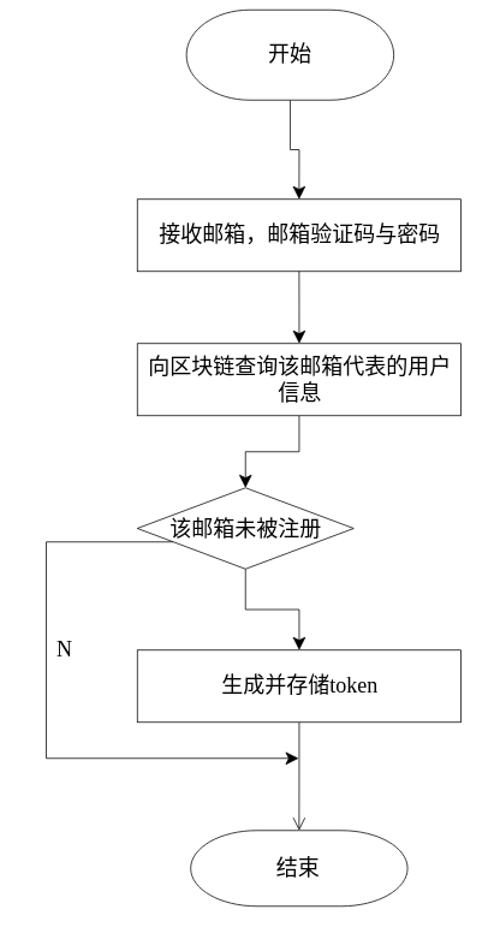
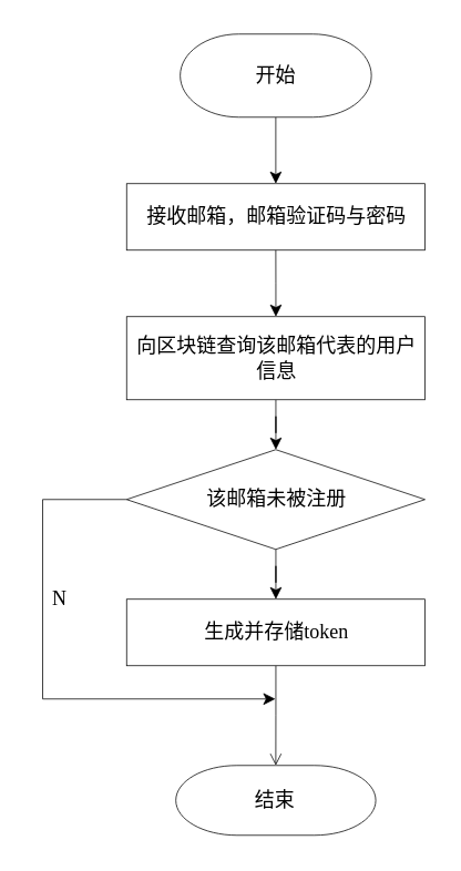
- <mxCell id="3" value="开始" style="strokeWidth=0.5;html=1;shape=mxgraph.flowchart.terminator;whiteSpace=wrap;fontFamily=宋体;" parent="1" vertex="1"><mxGeometry x="102.76" y="5" width="115" height="50" as="geometry" /></mxCell>
+ <mxCell id="3" value="开始" style="strokeWidth=0.5;html=1;shape=mxgraph.flowchart.terminator;whiteSpace=wrap;fontFamily=宋体;" parent="1" vertex="1"><mxGeometry x="107.76" y="20" width="115" height="50" as="geometry" /></mxCell>
- <mxCell id="7" value="向区块链查询该邮箱代表的用户信息" style="whiteSpace=wrap;html=1;strokeWidth=0.5;fontFamily=宋体;" parent="1" vertex="1"><mxGeometry x="75.5" y="190" width="179.5" height="40" as="geometry" /></mxCell>
+ <mxCell id="7" value="向区块链查询该邮箱代表的用户信息" style="whiteSpace=wrap;html=1;strokeWidth=0.5;fontFamily=宋体;" parent="1" vertex="1"><mxGeometry x="75.5" y="190" width="179.5" height="50" as="geometry" /></mxCell>
- <mxCell id="10" value="该邮箱未被注册" style="rhombus;whiteSpace=wrap;html=1;strokeWidth=0.5;fontFamily=宋体;" parent="1" vertex="1"><mxGeometry x="75.5" y="270" width="120" height="45" as="geometry" /></mxCell>
+ <mxCell id="10" value="该邮箱未被注册" style="rhombus;whiteSpace=wrap;html=1;strokeWidth=0.5;fontFamily=宋体;" parent="1" vertex="1"><mxGeometry x="75.5" y="270" width="179.5" height="60" as="geometry" /></mxCell>
